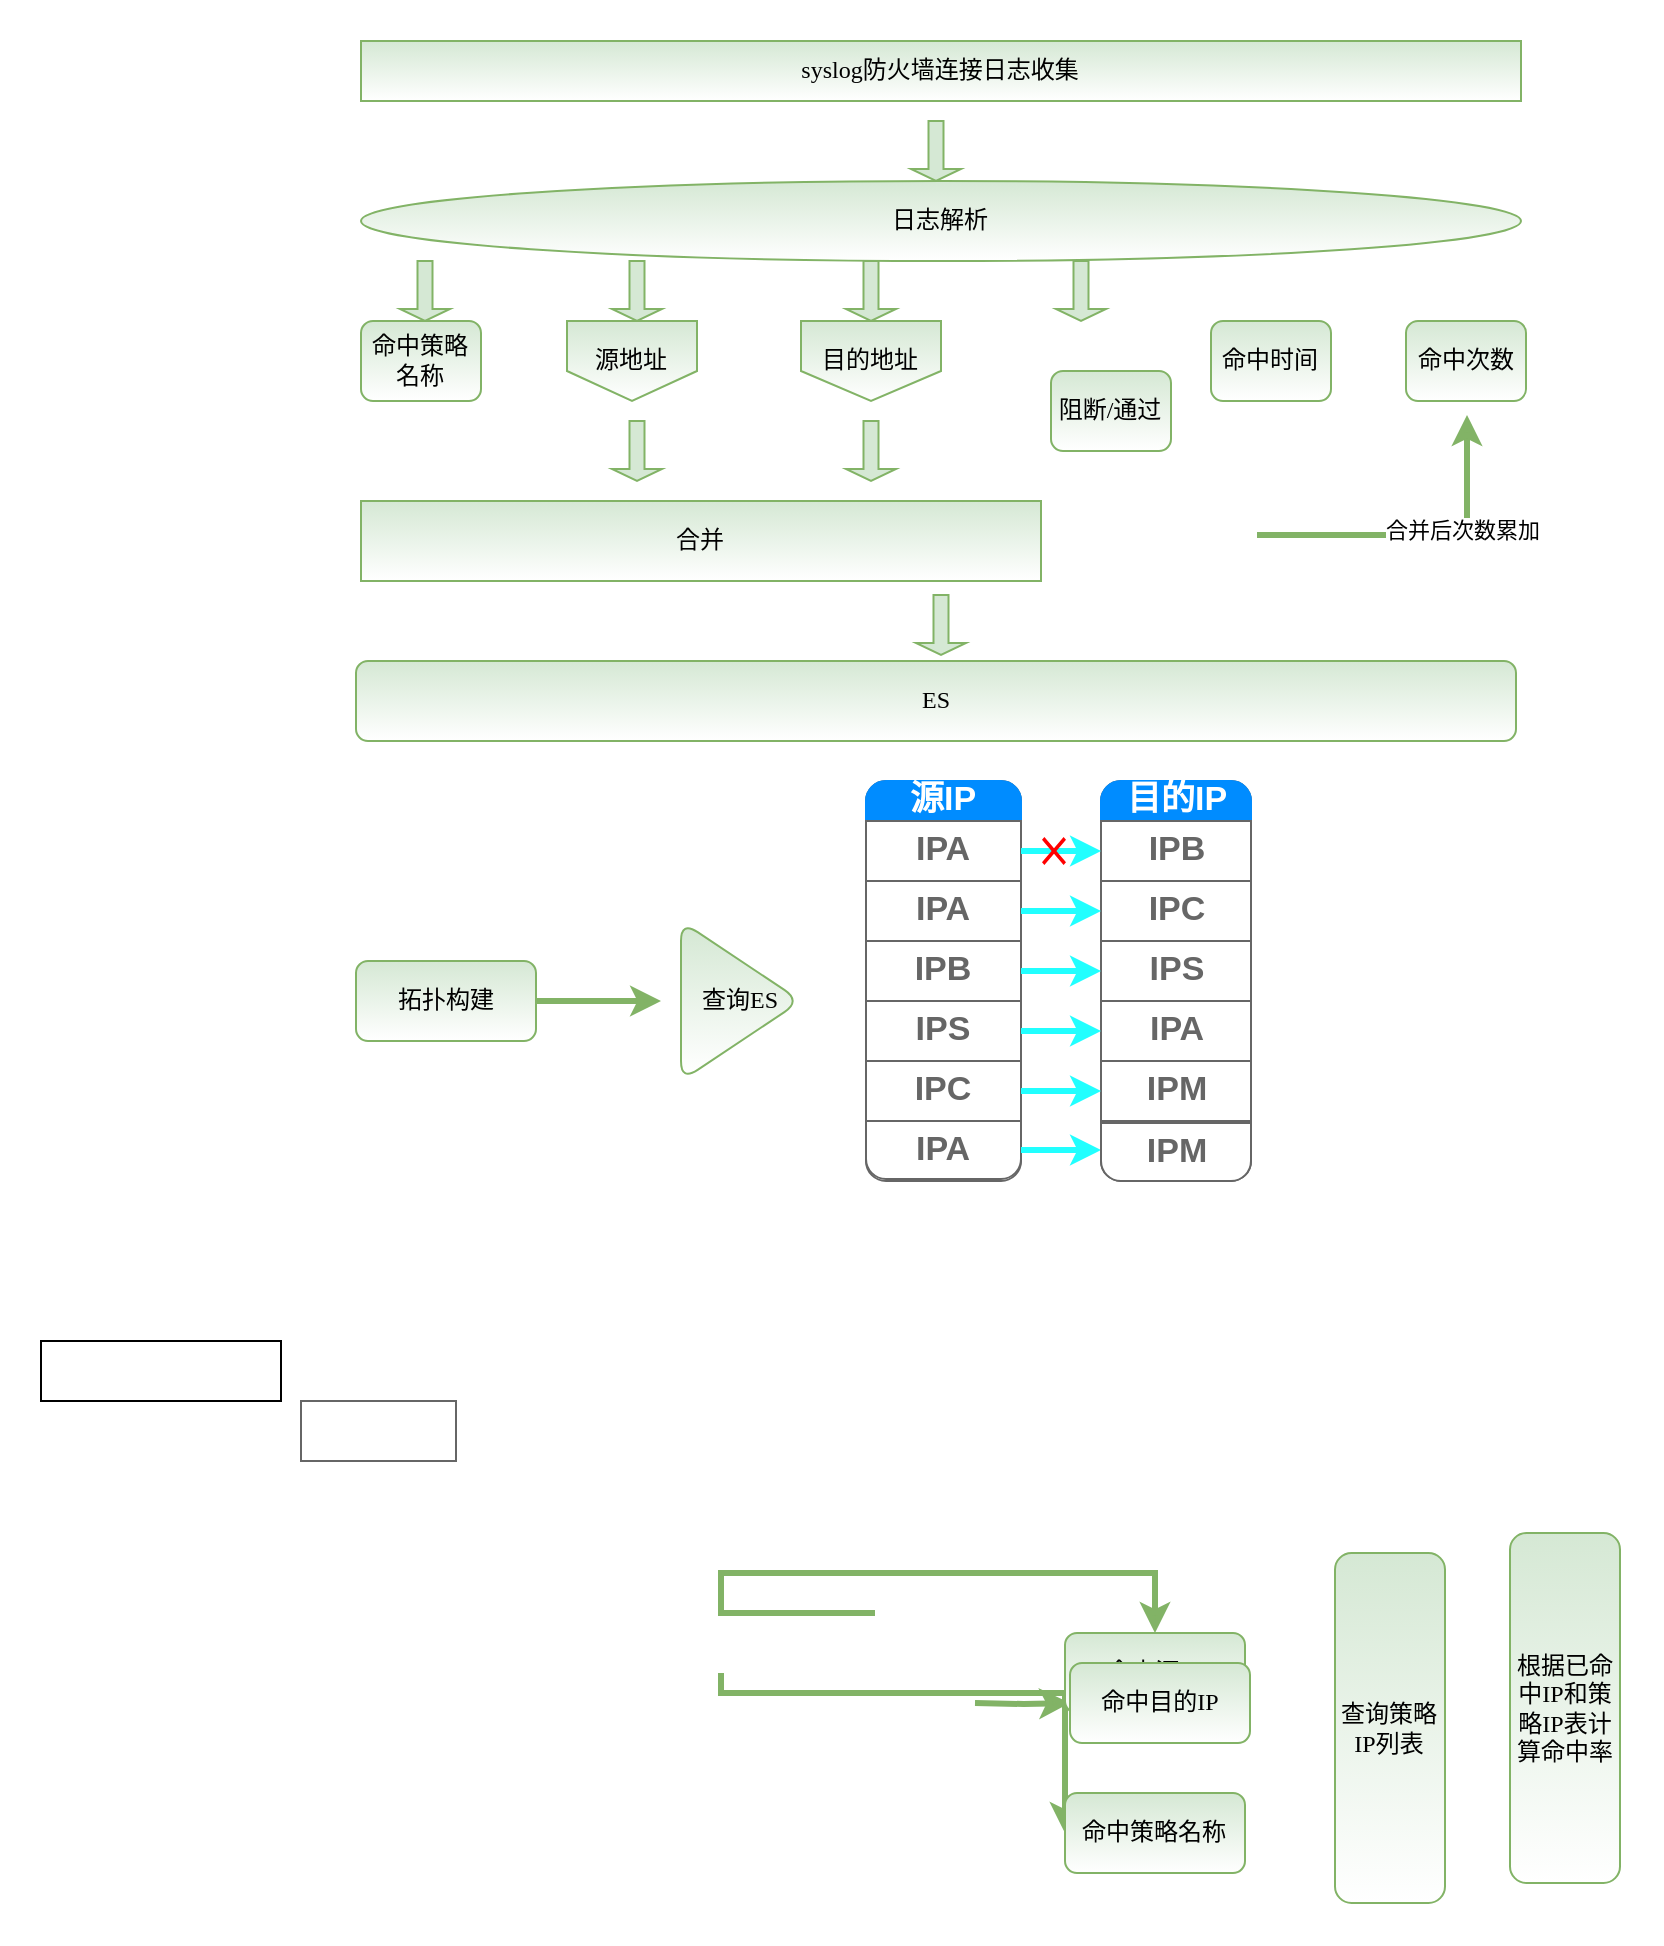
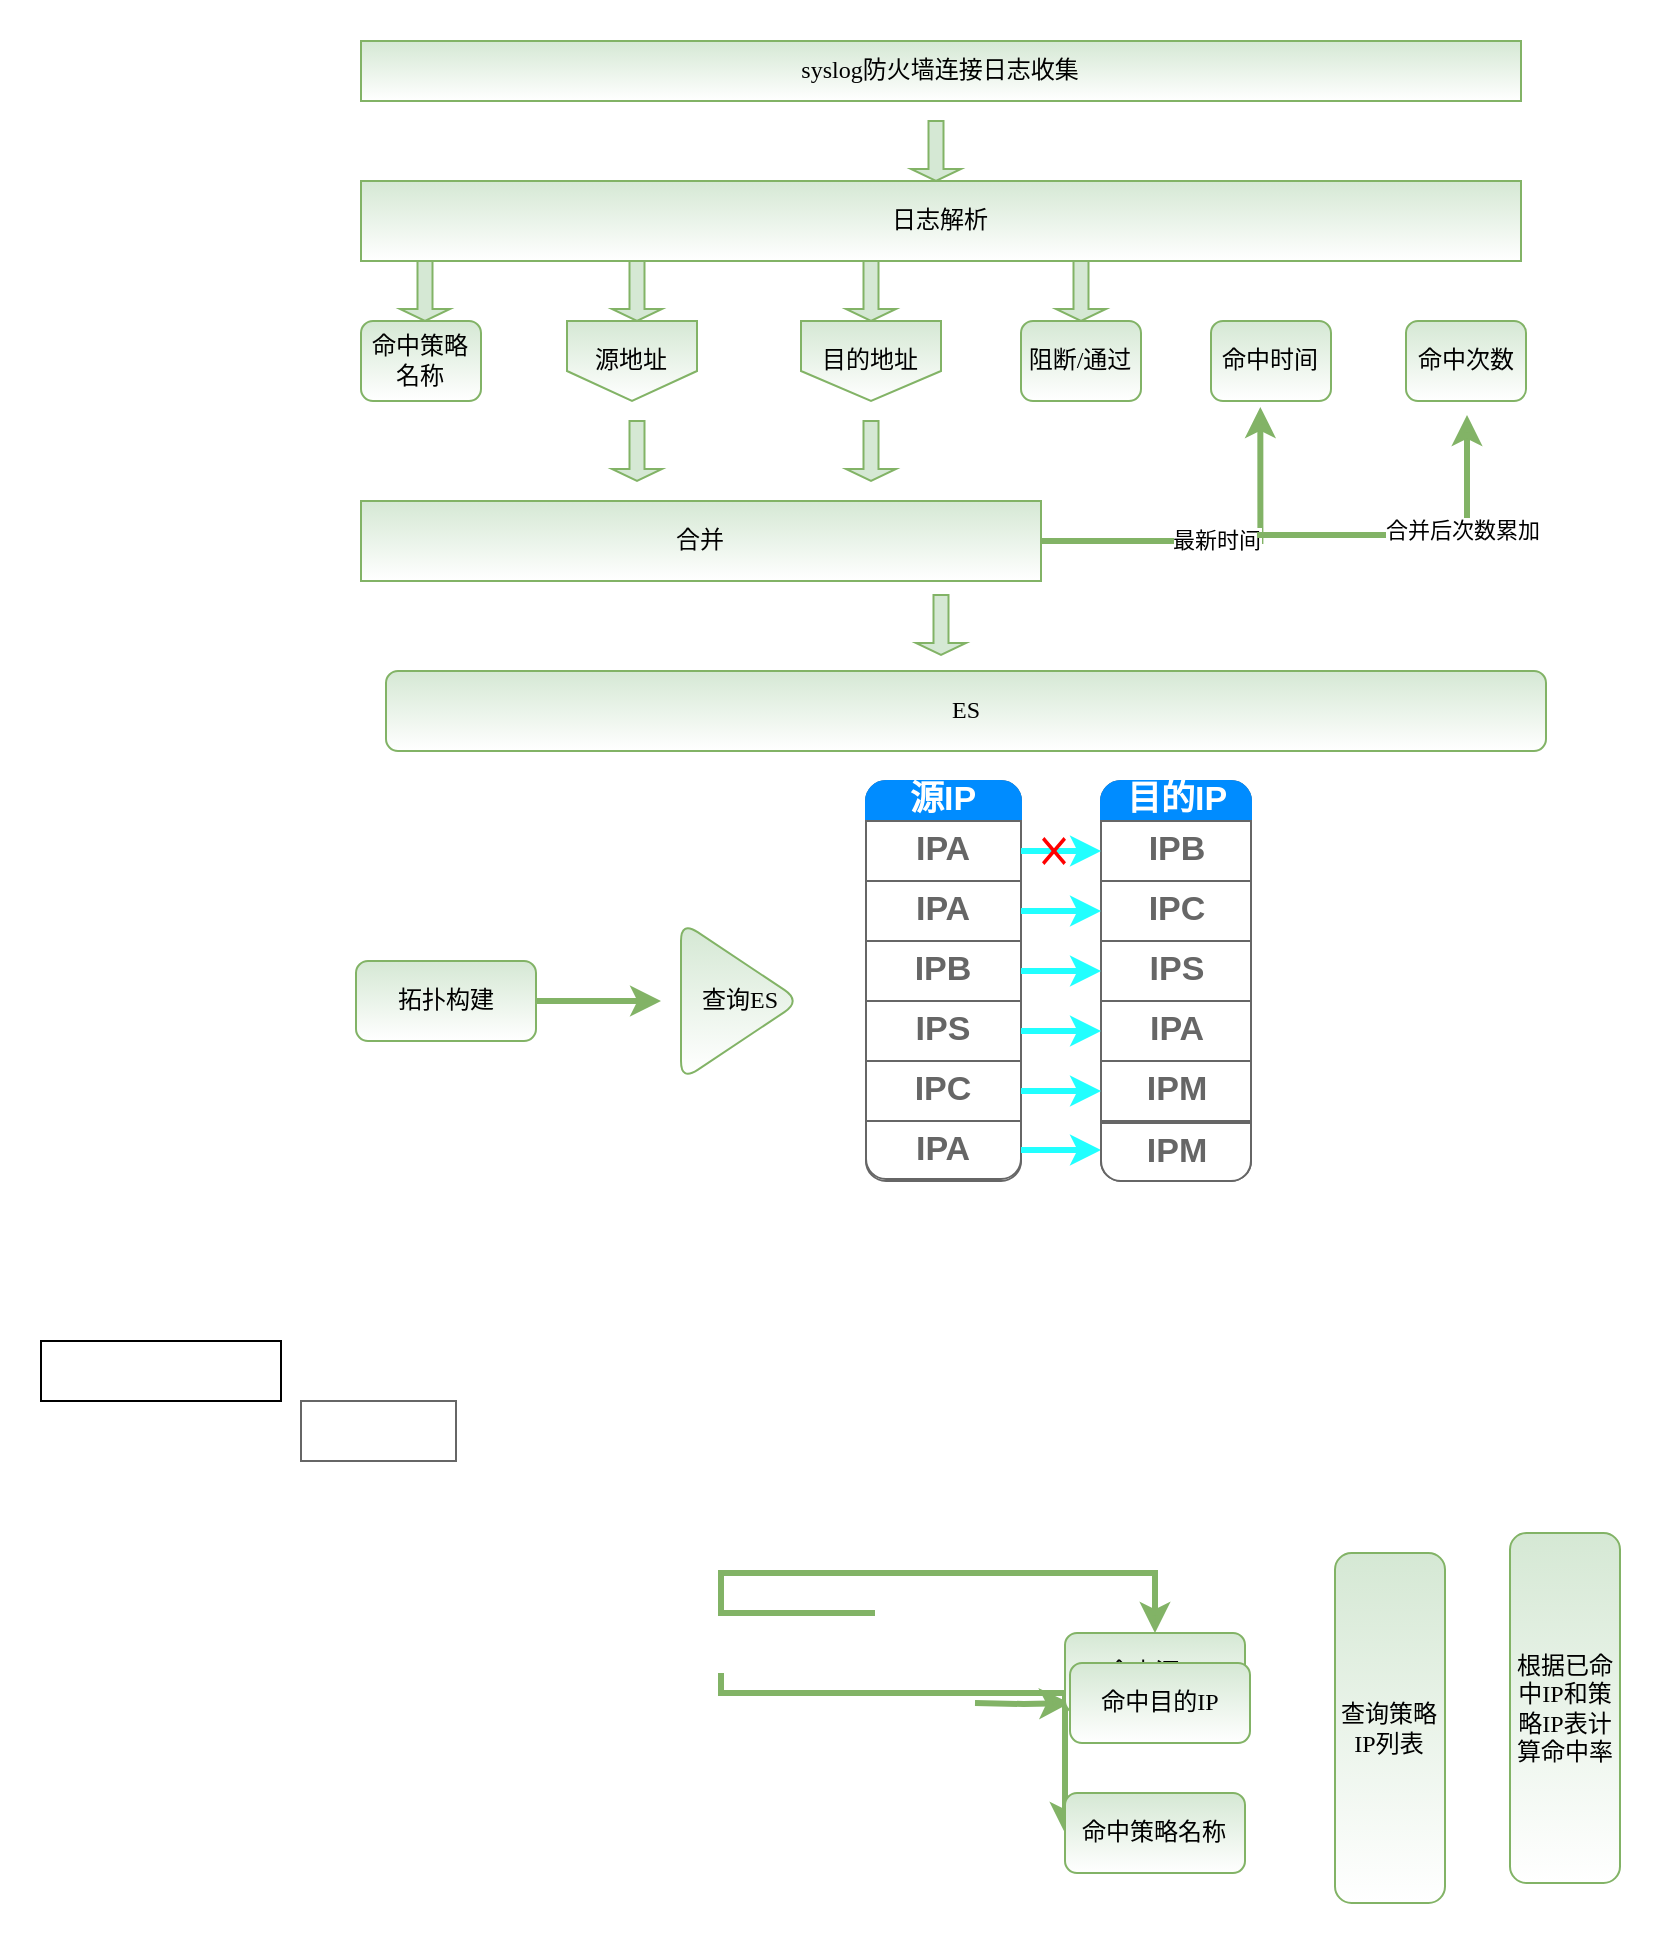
- <mxCell id="3" value="日志解析" style="ellipse;whiteSpace=wrap;html=1;labelBackgroundColor=none;fontFamily=Verdana;align=center;fillColor=#d5e8d4;strokeColor=#82b366;gradientColor=#ffffff;" vertex="1" parent="1"><mxGeometry x="180" y="90" width="580" height="40" as="geometry" /></mxCell>
+ <mxCell id="3" value="日志解析" style="rounded=0;whiteSpace=wrap;html=1;labelBackgroundColor=none;fontFamily=Verdana;align=center;fillColor=#d5e8d4;strokeColor=#82b366;gradientColor=#ffffff;" vertex="1" parent="1"><mxGeometry x="180" y="90" width="580" height="40" as="geometry" /></mxCell>
- <mxCell id="31" value="阻断/通过" style="rounded=1;whiteSpace=wrap;html=1;labelBackgroundColor=none;fontFamily=Verdana;align=center;fillColor=#d5e8d4;strokeColor=#82b366;gradientColor=#ffffff;" vertex="1" parent="1"><mxGeometry x="525" y="185" width="60" height="40" as="geometry" /></mxCell>
+ <mxCell id="31" value="阻断/通过" style="rounded=1;whiteSpace=wrap;html=1;labelBackgroundColor=none;fontFamily=Verdana;align=center;fillColor=#d5e8d4;strokeColor=#82b366;gradientColor=#ffffff;" vertex="1" parent="1"><mxGeometry x="510" y="160" width="60" height="40" as="geometry" /></mxCell>
+ <mxCell id="7" value="最新时间" style="edgeStyle=orthogonalEdgeStyle;rounded=0;orthogonalLoop=1;jettySize=auto;html=1;fontFamily=Verdana;entryX=0.411;entryY=1.075;entryDx=0;entryDy=0;entryPerimeter=0;fillColor=#d5e8d4;strokeColor=#82b366;strokeWidth=3;" edge="1" parent="1" source="10" target="5"><mxGeometry relative="1" as="geometry"><mxPoint x="480" y="250" as="targetPoint" /></mxGeometry></mxCell>
- <mxCell id="21" value="ES" style="rounded=1;whiteSpace=wrap;html=1;labelBackgroundColor=none;fontFamily=Verdana;align=center;fillColor=#d5e8d4;strokeColor=#82b366;gradientColor=#ffffff;" vertex="1" parent="1"><mxGeometry x="177.5" y="330" width="580" height="40" as="geometry" /></mxCell>
+ <mxCell id="21" value="ES" style="rounded=1;whiteSpace=wrap;html=1;labelBackgroundColor=none;fontFamily=Verdana;align=center;fillColor=#d5e8d4;strokeColor=#82b366;gradientColor=#ffffff;" vertex="1" parent="1"><mxGeometry x="192.5" y="335" width="580" height="40" as="geometry" /></mxCell>
